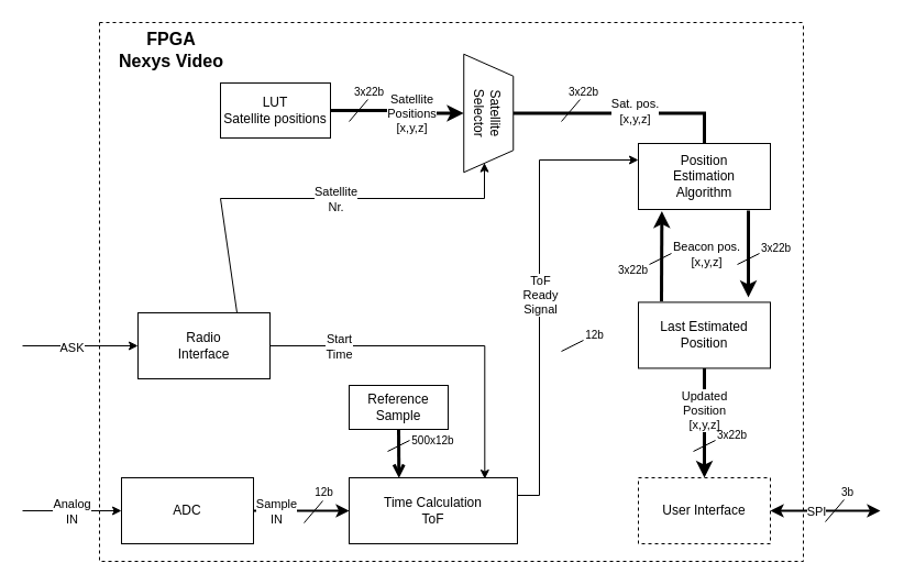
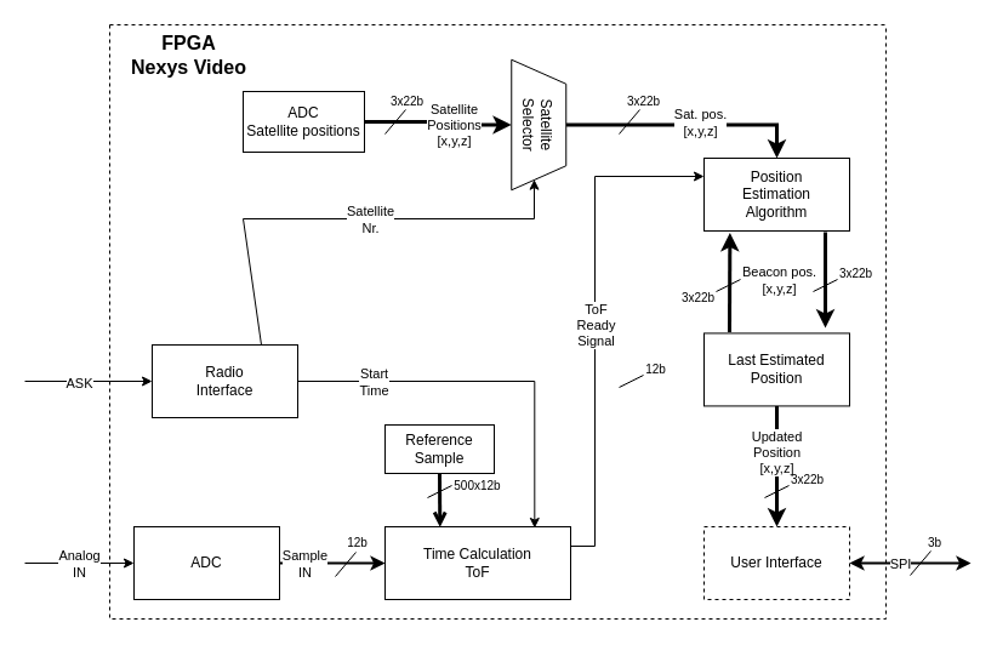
- <mxCell id="10" value="LUT&lt;div&gt;Satellite positions&lt;/div&gt;" style="rounded=0;whiteSpace=wrap;html=1;" parent="1" vertex="1"><mxGeometry x="200" y="75" width="100" height="50" as="geometry" /></mxCell>
+ <mxCell id="10" value="ADC&lt;div&gt;Satellite positions&lt;/div&gt;" style="rounded=0;whiteSpace=wrap;html=1;" parent="1" vertex="1"><mxGeometry x="200" y="75" width="100" height="50" as="geometry" /></mxCell>
- <mxCell id="11" style="edgeStyle=orthogonalEdgeStyle;rounded=0;orthogonalLoop=1;jettySize=auto;html=1;entryX=0.5;entryY=0;entryDx=0;entryDy=0;strokeWidth=3;exitX=0.5;exitY=0;exitDx=0;exitDy=0;endArrow=none;" parent="1" source="38" target="13" edge="1"><mxGeometry relative="1" as="geometry"><mxPoint x="505" y="105" as="sourcePoint" /></mxGeometry></mxCell>
+ <mxCell id="11" style="edgeStyle=orthogonalEdgeStyle;rounded=0;orthogonalLoop=1;jettySize=auto;html=1;entryX=0.5;entryY=0;entryDx=0;entryDy=0;strokeWidth=3;exitX=0.5;exitY=0;exitDx=0;exitDy=0;" parent="1" source="38" target="13" edge="1"><mxGeometry relative="1" as="geometry"><mxPoint x="505" y="105" as="sourcePoint" /></mxGeometry></mxCell>
